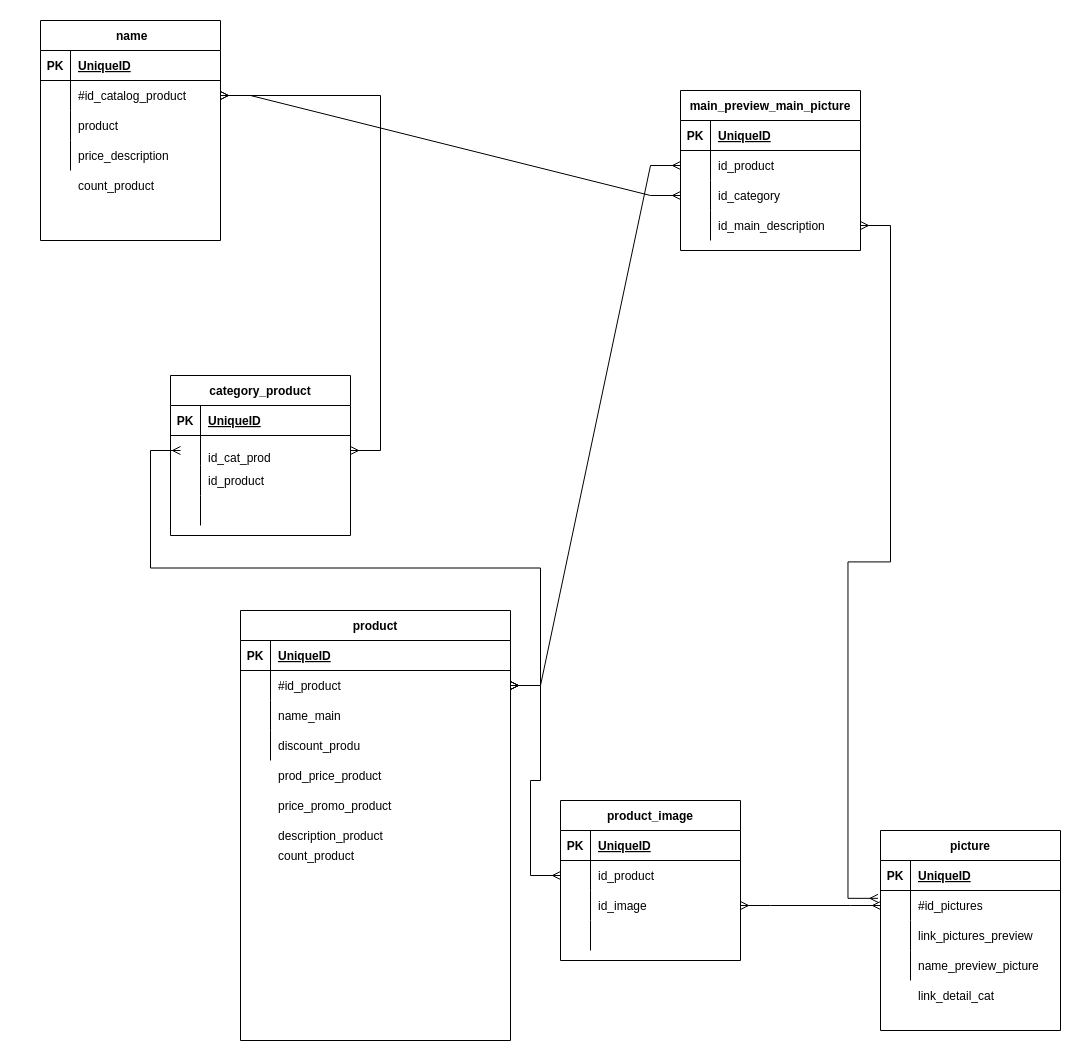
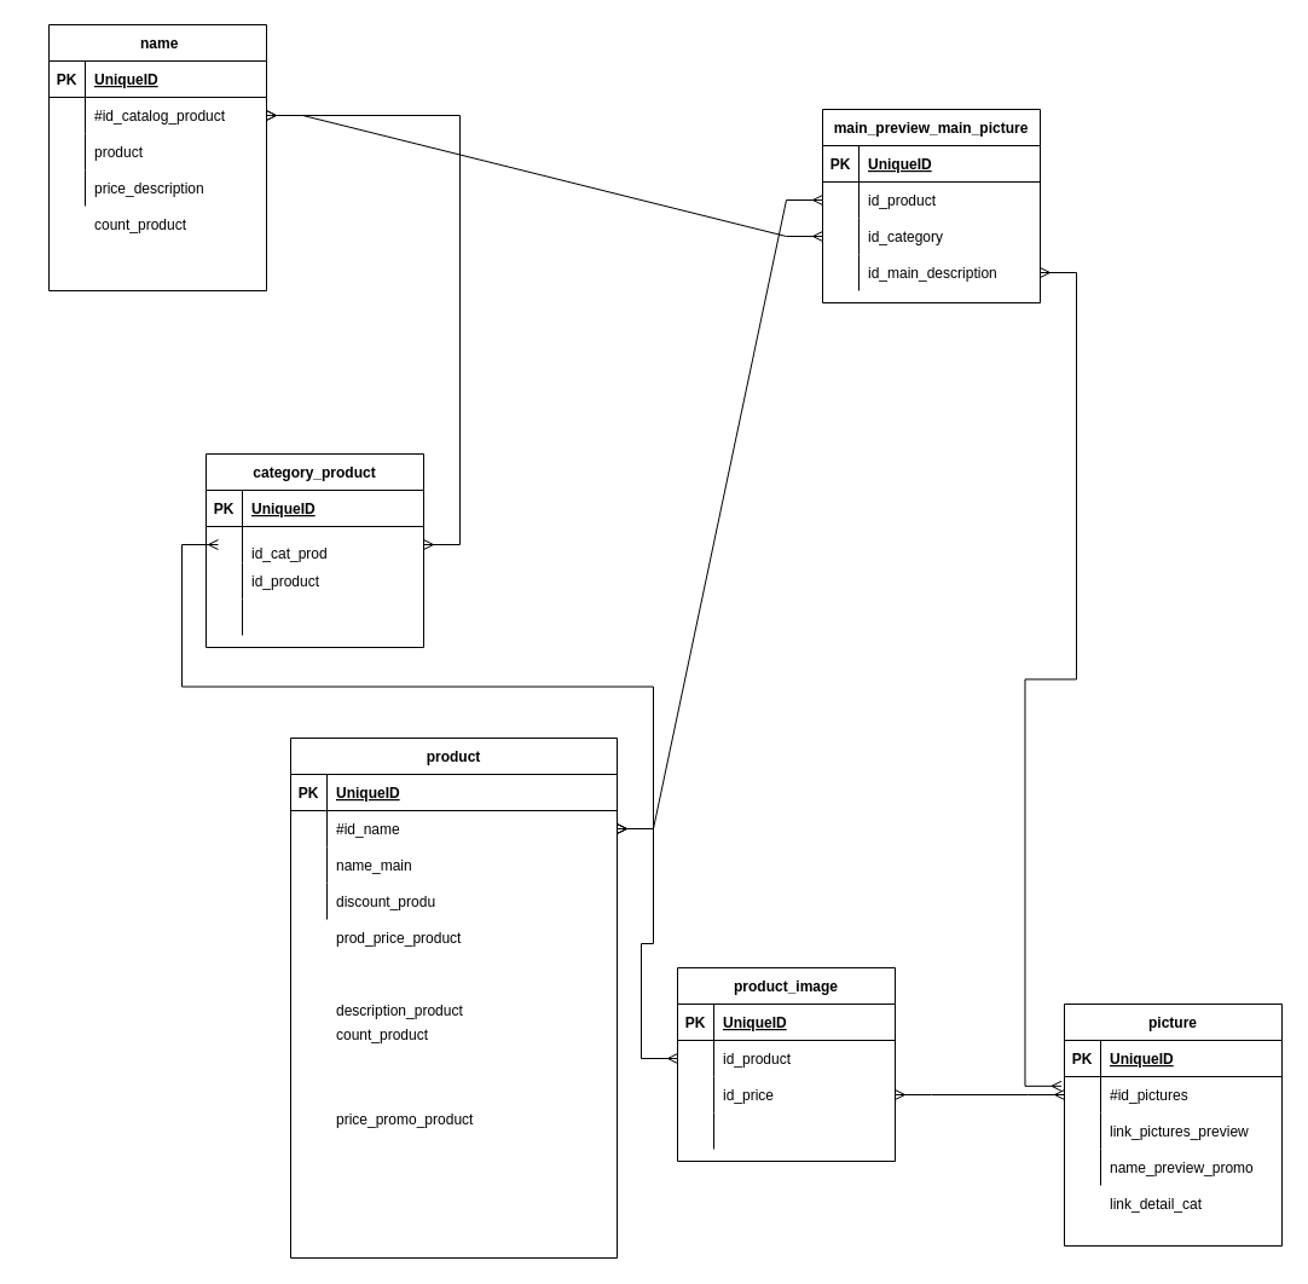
- <mxCell id="21" value="#id_product" style="shape=partialRectangle;connectable=0;fillColor=none;top=0;left=0;bottom=0;right=0;align=left;spacingLeft=6;overflow=hidden;" parent="19" vertex="1"><mxGeometry x="30" width="240" height="30" as="geometry"><mxRectangle width="240" height="30" as="alternateBounds" /></mxGeometry></mxCell>
+ <mxCell id="21" value="#id_name" style="shape=partialRectangle;connectable=0;fillColor=none;top=0;left=0;bottom=0;right=0;align=left;spacingLeft=6;overflow=hidden;" parent="19" vertex="1"><mxGeometry x="30" width="240" height="30" as="geometry"><mxRectangle width="240" height="30" as="alternateBounds" /></mxGeometry></mxCell>
- <mxCell id="43" value="price_promo_product" style="shape=partialRectangle;connectable=0;fillColor=none;top=0;left=0;bottom=0;right=0;align=left;spacingLeft=6;overflow=hidden;" parent="1" vertex="1"><mxGeometry x="270" y="790" width="160" height="30" as="geometry"><mxRectangle width="160" height="30" as="alternateBounds" /></mxGeometry></mxCell>
+ <mxCell id="43" value="price_promo_product" style="shape=partialRectangle;connectable=0;fillColor=none;top=0;left=0;bottom=0;right=0;align=left;spacingLeft=6;overflow=hidden;" parent="1" vertex="1"><mxGeometry x="270" y="910" width="160" height="30" as="geometry"><mxRectangle width="160" height="30" as="alternateBounds" /></mxGeometry></mxCell>
- <mxCell id="90" value="id_image " style="shape=partialRectangle;connectable=0;fillColor=none;top=0;left=0;bottom=0;right=0;align=left;spacingLeft=6;overflow=hidden;" vertex="1" parent="88"><mxGeometry x="30" width="150" height="30" as="geometry"><mxRectangle width="150" height="30" as="alternateBounds" /></mxGeometry></mxCell>
+ <mxCell id="90" value="id_price " style="shape=partialRectangle;connectable=0;fillColor=none;top=0;left=0;bottom=0;right=0;align=left;spacingLeft=6;overflow=hidden;" vertex="1" parent="88"><mxGeometry x="30" width="150" height="30" as="geometry"><mxRectangle width="150" height="30" as="alternateBounds" /></mxGeometry></mxCell>
- <mxCell id="14" value="name_preview_picture " style="shape=partialRectangle;connectable=0;fillColor=none;top=0;left=0;bottom=0;right=0;align=left;spacingLeft=6;overflow=hidden;" parent="12" vertex="1"><mxGeometry x="30" width="150" height="30" as="geometry"><mxRectangle width="150" height="30" as="alternateBounds" /></mxGeometry></mxCell>
+ <mxCell id="14" value="name_preview_promo " style="shape=partialRectangle;connectable=0;fillColor=none;top=0;left=0;bottom=0;right=0;align=left;spacingLeft=6;overflow=hidden;" parent="12" vertex="1"><mxGeometry x="30" width="150" height="30" as="geometry"><mxRectangle width="150" height="30" as="alternateBounds" /></mxGeometry></mxCell>
